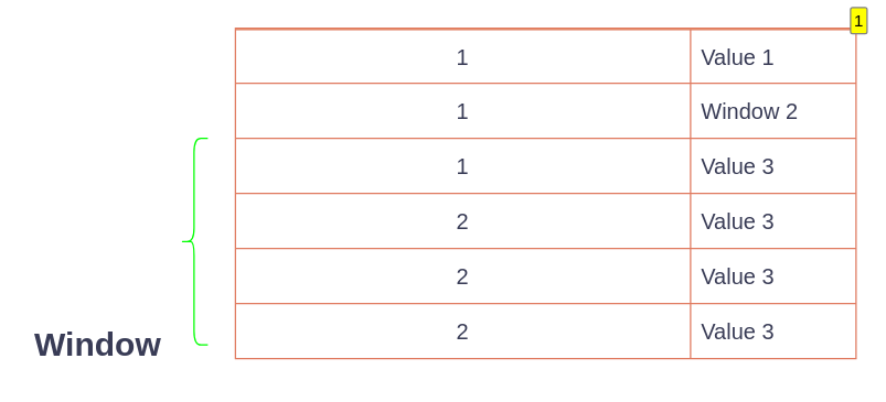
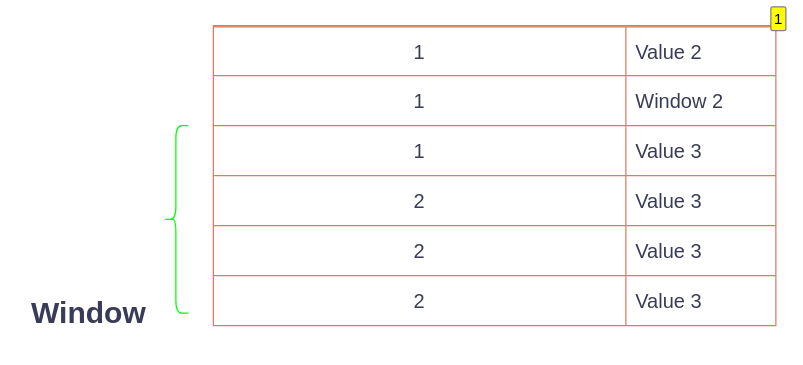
- <mxCell id="5" value="Value 1" style="shape=partialRectangle;html=1;whiteSpace=wrap;connectable=0;fillColor=none;top=0;left=0;bottom=0;right=0;align=left;spacingLeft=6;overflow=hidden;strokeColor=#E07A5F;fontSize=16;labelBackgroundColor=none;fontColor=#393C56;" vertex="1" parent="3"><mxGeometry x="330" width="120" height="39" as="geometry"><mxRectangle width="120" height="39" as="alternateBounds" /></mxGeometry></mxCell>
+ <mxCell id="5" value="Value 2" style="shape=partialRectangle;html=1;whiteSpace=wrap;connectable=0;fillColor=none;top=0;left=0;bottom=0;right=0;align=left;spacingLeft=6;overflow=hidden;strokeColor=#E07A5F;fontSize=16;labelBackgroundColor=none;fontColor=#393C56;" vertex="1" parent="3"><mxGeometry x="330" width="120" height="39" as="geometry"><mxRectangle width="120" height="39" as="alternateBounds" /></mxGeometry></mxCell>
